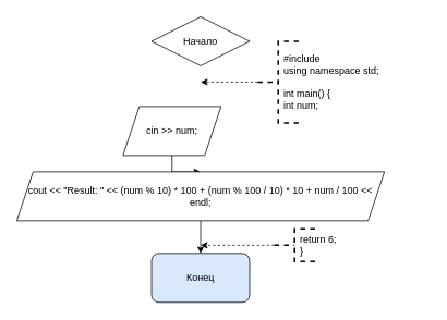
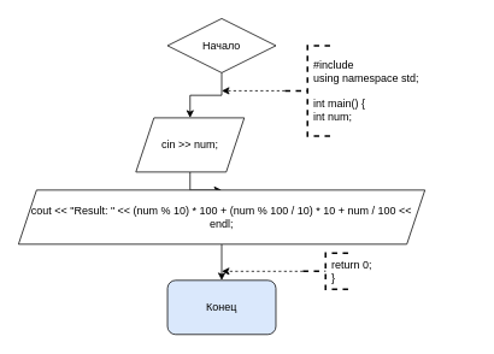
+ <mxCell id="2" style="edgeStyle=orthogonalEdgeStyle;rounded=0;orthogonalLoop=1;jettySize=auto;html=1;" edge="1" parent="1" source="3" target="5"><mxGeometry relative="1" as="geometry" /></mxCell>
- <mxCell id="14" value="return 6;&lt;br&gt;}" style="text;html=1;strokeColor=none;fillColor=none;align=left;verticalAlign=middle;whiteSpace=wrap;rounded=0;dashed=1;" vertex="1" parent="1"><mxGeometry x="365" y="280" width="90" height="40" as="geometry" /></mxCell>
+ <mxCell id="14" value="return 0;&lt;br&gt;}" style="text;html=1;strokeColor=none;fillColor=none;align=left;verticalAlign=middle;whiteSpace=wrap;rounded=0;dashed=1;" vertex="1" parent="1"><mxGeometry x="365" y="280" width="90" height="40" as="geometry" /></mxCell>
